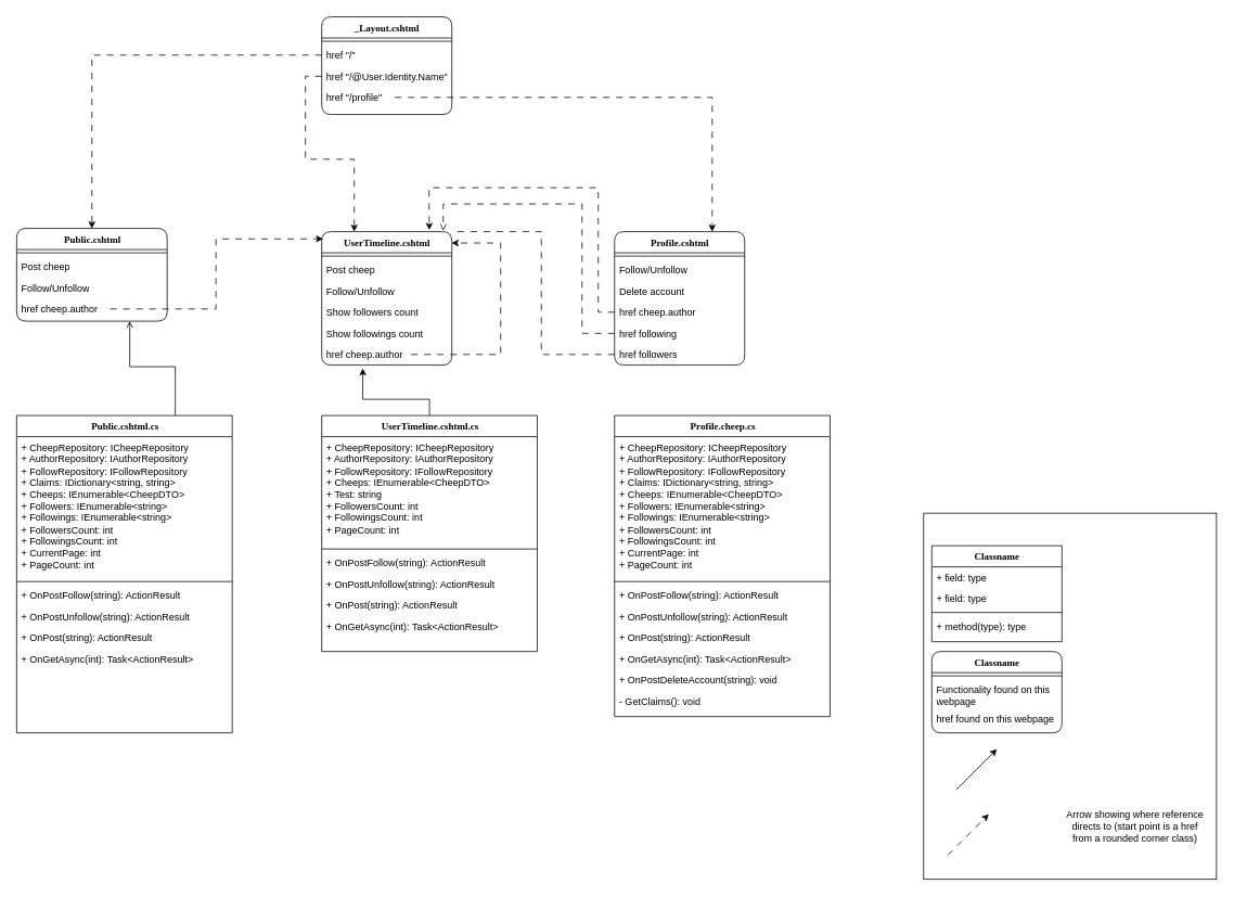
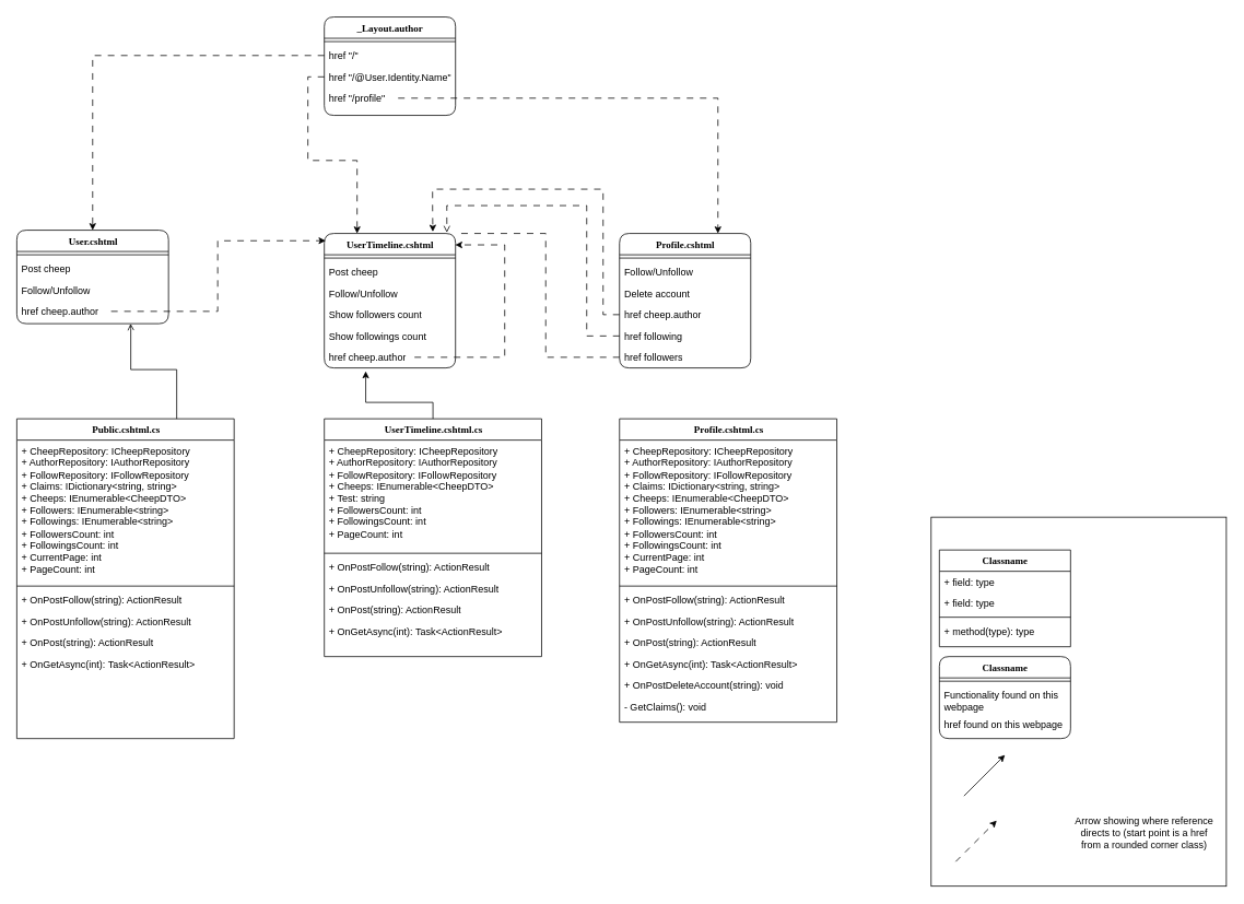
- <mxCell id="39" value="_Layout.cshtml" style="swimlane;html=1;fontStyle=1;align=center;verticalAlign=top;childLayout=stackLayout;horizontal=1;startSize=26;horizontalStack=0;resizeParent=1;resizeLast=0;collapsible=1;marginBottom=0;swimlaneFillColor=#ffffff;rounded=1;shadow=0;comic=0;labelBackgroundColor=none;strokeWidth=1;fillColor=none;fontFamily=Verdana;fontSize=12" parent="1" vertex="1"><mxGeometry x="395" y="20" width="160" height="120" as="geometry" /></mxCell>
+ <mxCell id="39" value="_Layout.author" style="swimlane;html=1;fontStyle=1;align=center;verticalAlign=top;childLayout=stackLayout;horizontal=1;startSize=26;horizontalStack=0;resizeParent=1;resizeLast=0;collapsible=1;marginBottom=0;swimlaneFillColor=#ffffff;rounded=1;shadow=0;comic=0;labelBackgroundColor=none;strokeWidth=1;fillColor=none;fontFamily=Verdana;fontSize=12" parent="1" vertex="1"><mxGeometry x="395" y="20" width="160" height="120" as="geometry" /></mxCell>
- <mxCell id="2" value="Public.cshtml" style="swimlane;html=1;fontStyle=1;align=center;verticalAlign=top;childLayout=stackLayout;horizontal=1;startSize=26;horizontalStack=0;resizeParent=1;resizeLast=0;collapsible=1;marginBottom=0;swimlaneFillColor=#ffffff;rounded=1;shadow=0;comic=0;labelBackgroundColor=none;strokeWidth=1;fillColor=none;fontFamily=Verdana;fontSize=12" parent="1" vertex="1"><mxGeometry x="20" y="280" width="185" height="114" as="geometry" /></mxCell>
+ <mxCell id="2" value="User.cshtml" style="swimlane;html=1;fontStyle=1;align=center;verticalAlign=top;childLayout=stackLayout;horizontal=1;startSize=26;horizontalStack=0;resizeParent=1;resizeLast=0;collapsible=1;marginBottom=0;swimlaneFillColor=#ffffff;rounded=1;shadow=0;comic=0;labelBackgroundColor=none;strokeWidth=1;fillColor=none;fontFamily=Verdana;fontSize=12" parent="1" vertex="1"><mxGeometry x="20" y="280" width="185" height="114" as="geometry" /></mxCell>
- <mxCell id="13" value="Profile.cheep.cs" style="swimlane;html=1;fontStyle=1;align=center;verticalAlign=top;childLayout=stackLayout;horizontal=1;startSize=26;horizontalStack=0;resizeParent=1;resizeLast=0;collapsible=1;marginBottom=0;swimlaneFillColor=#ffffff;rounded=0;shadow=0;comic=0;labelBackgroundColor=none;strokeWidth=1;fillColor=none;fontFamily=Verdana;fontSize=12" parent="1" vertex="1"><mxGeometry x="755" y="510" width="265" height="370" as="geometry" /></mxCell>
+ <mxCell id="13" value="Profile.cshtml.cs" style="swimlane;html=1;fontStyle=1;align=center;verticalAlign=top;childLayout=stackLayout;horizontal=1;startSize=26;horizontalStack=0;resizeParent=1;resizeLast=0;collapsible=1;marginBottom=0;swimlaneFillColor=#ffffff;rounded=0;shadow=0;comic=0;labelBackgroundColor=none;strokeWidth=1;fillColor=none;fontFamily=Verdana;fontSize=12" parent="1" vertex="1"><mxGeometry x="755" y="510" width="265" height="370" as="geometry" /></mxCell>
